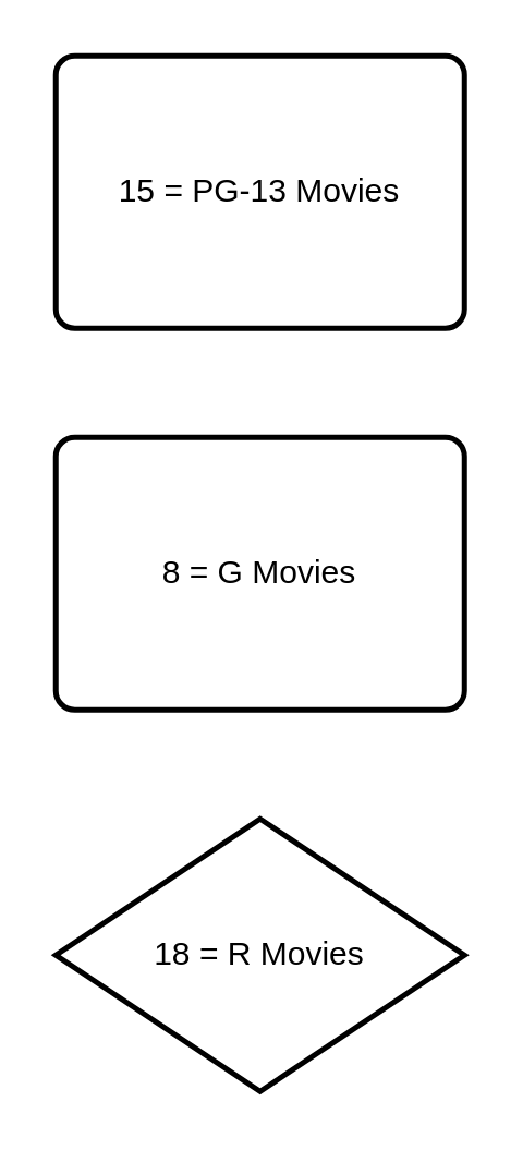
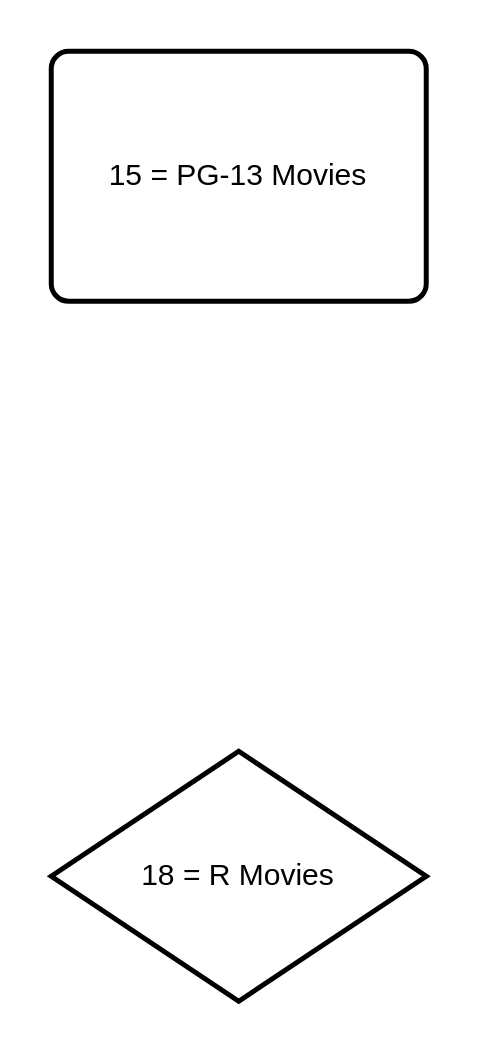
- <mxCell id="3" value="8 = G Movies" style="rounded=1;whiteSpace=wrap;html=1;absoluteArcSize=1;arcSize=14;strokeWidth=2;" vertex="1" parent="1"><mxGeometry x="20" y="160" width="150" height="100" as="geometry" /></mxCell>
